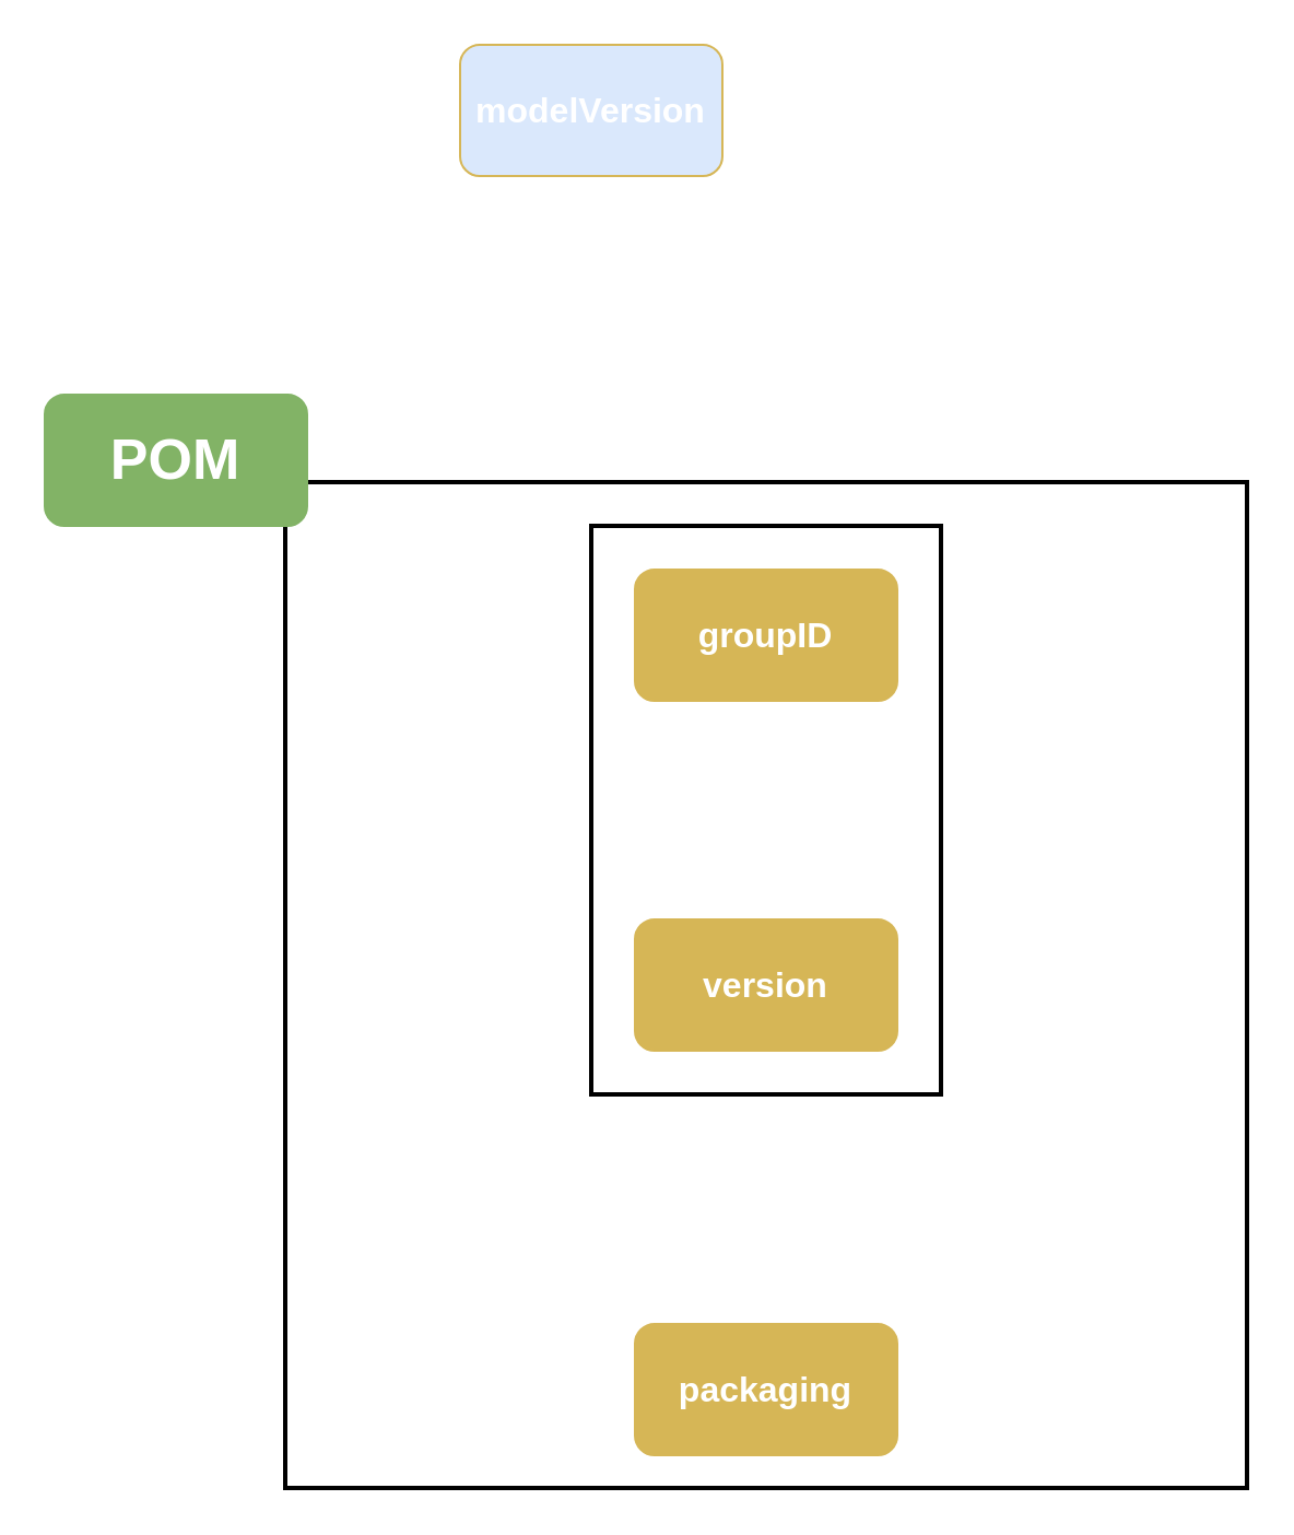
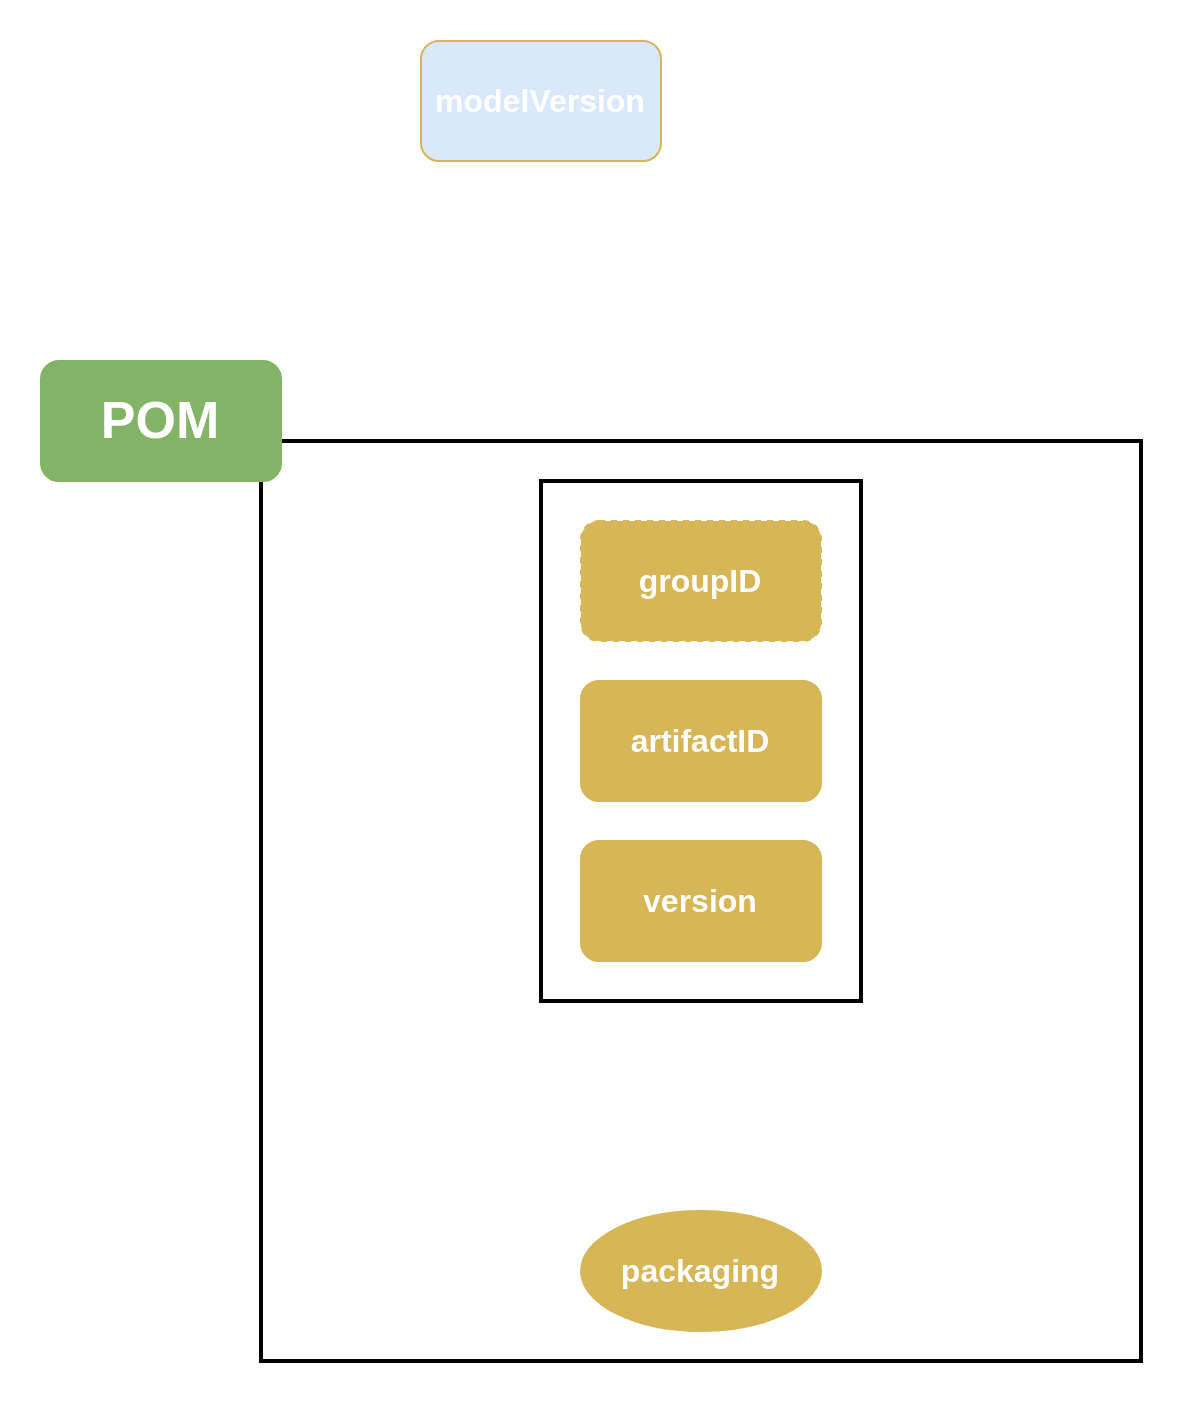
- <mxCell id="9" value="groupID" style="rounded=1;whiteSpace=wrap;html=1;fillColor=#D6B656;strokeColor=#d6b656;fontSize=16;fontStyle=1;fontColor=#FFFFFF;" vertex="1" parent="8"><mxGeometry width="120" height="60" as="geometry" /></mxCell>
+ <mxCell id="9" value="groupID" style="rounded=1;whiteSpace=wrap;html=1;fillColor=#D6B656;strokeColor=#d6b656;fontSize=16;fontStyle=1;fontColor=#FFFFFF;dashed=1;" vertex="1" parent="8"><mxGeometry width="120" height="60" as="geometry" /></mxCell>
+ <mxCell id="10" value="artifactID" style="rounded=1;whiteSpace=wrap;html=1;fillColor=#D6B656;strokeColor=#d6b656;fontSize=16;fontStyle=1;fontColor=#FFFFFF;" vertex="1" parent="8"><mxGeometry y="80" width="120" height="60" as="geometry" /></mxCell>
- <mxCell id="5" value="packaging" style="rounded=1;whiteSpace=wrap;html=1;fillColor=#D6B656;strokeColor=#d6b656;fontSize=16;fontStyle=1;fontColor=#FFFFFF;" vertex="1" parent="1"><mxGeometry x="290" y="605" width="120" height="60" as="geometry" /></mxCell>
+ <mxCell id="5" value="packaging" style="ellipse;whiteSpace=wrap;html=1;fillColor=#D6B656;strokeColor=#d6b656;fontSize=16;fontStyle=1;fontColor=#FFFFFF;" vertex="1" parent="1"><mxGeometry x="290" y="605" width="120" height="60" as="geometry" /></mxCell>
